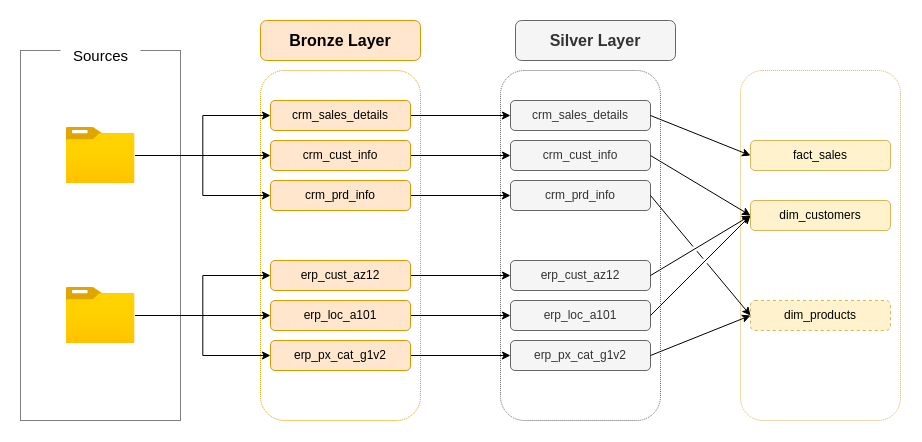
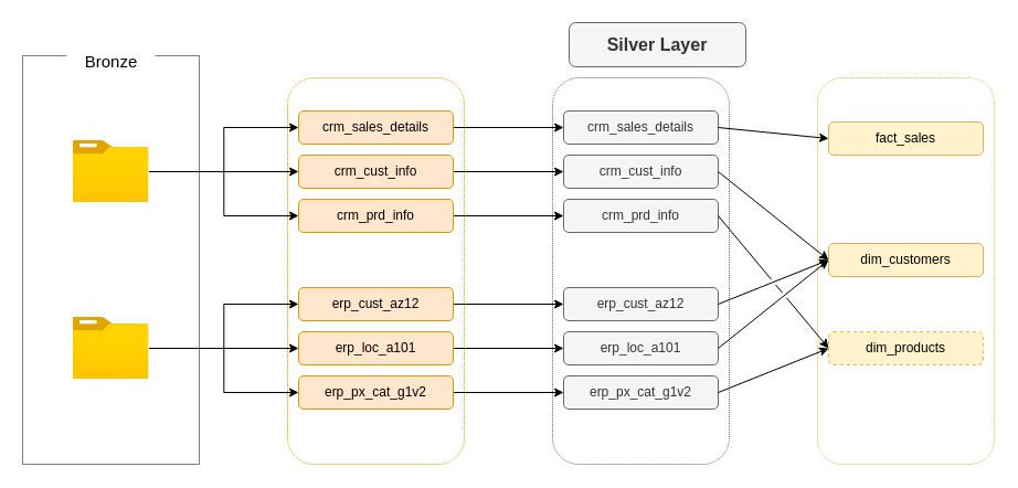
- <mxCell id="15" value="&lt;b&gt;Bronze Layer&lt;/b&gt;" style="whiteSpace=wrap;html=1;rounded=1;fillColor=#ffe6cc;strokeColor=#d79b00;fontSize=16;" parent="1" vertex="1"><mxGeometry x="260" y="20" width="160" height="40" as="geometry" /></mxCell>
- <mxCell id="3" value="Sources" style="text;html=1;align=center;verticalAlign=middle;resizable=0;points=[];autosize=1;strokeColor=none;fillColor=default;fontSize=15;" parent="1" vertex="1"><mxGeometry x="60" y="40" width="80" height="30" as="geometry" /></mxCell>
+ <mxCell id="3" value="Bronze" style="text;html=1;align=center;verticalAlign=middle;resizable=0;points=[];autosize=1;strokeColor=none;fillColor=default;fontSize=15;" parent="1" vertex="1"><mxGeometry x="60" y="40" width="80" height="30" as="geometry" /></mxCell>
- <mxCell id="36" value="fact_sales" style="rounded=1;whiteSpace=wrap;html=1;fillColor=#fff2cc;strokeColor=#d6b656;" vertex="1" parent="1"><mxGeometry x="750" y="140" width="140" height="30" as="geometry" /></mxCell>
+ <mxCell id="36" value="fact_sales" style="rounded=1;whiteSpace=wrap;html=1;fillColor=#fff2cc;strokeColor=#d6b656;" vertex="1" parent="1"><mxGeometry x="750" y="110" width="140" height="30" as="geometry" /></mxCell>
- <mxCell id="37" value="dim_customers" style="rounded=1;whiteSpace=wrap;html=1;fillColor=#fff2cc;strokeColor=#d6b656;" vertex="1" parent="1"><mxGeometry x="750" y="200" width="140" height="30" as="geometry" /></mxCell>
+ <mxCell id="37" value="dim_customers" style="rounded=1;whiteSpace=wrap;html=1;fillColor=#fff2cc;strokeColor=#d6b656;" vertex="1" parent="1"><mxGeometry x="750" y="220" width="140" height="30" as="geometry" /></mxCell>
